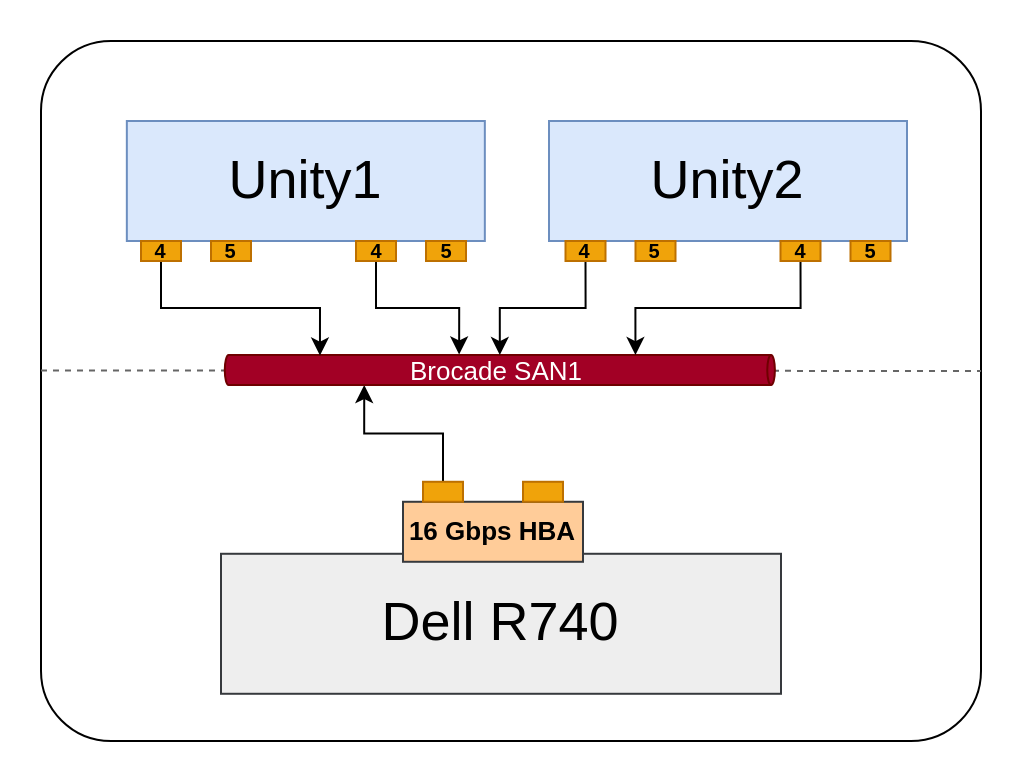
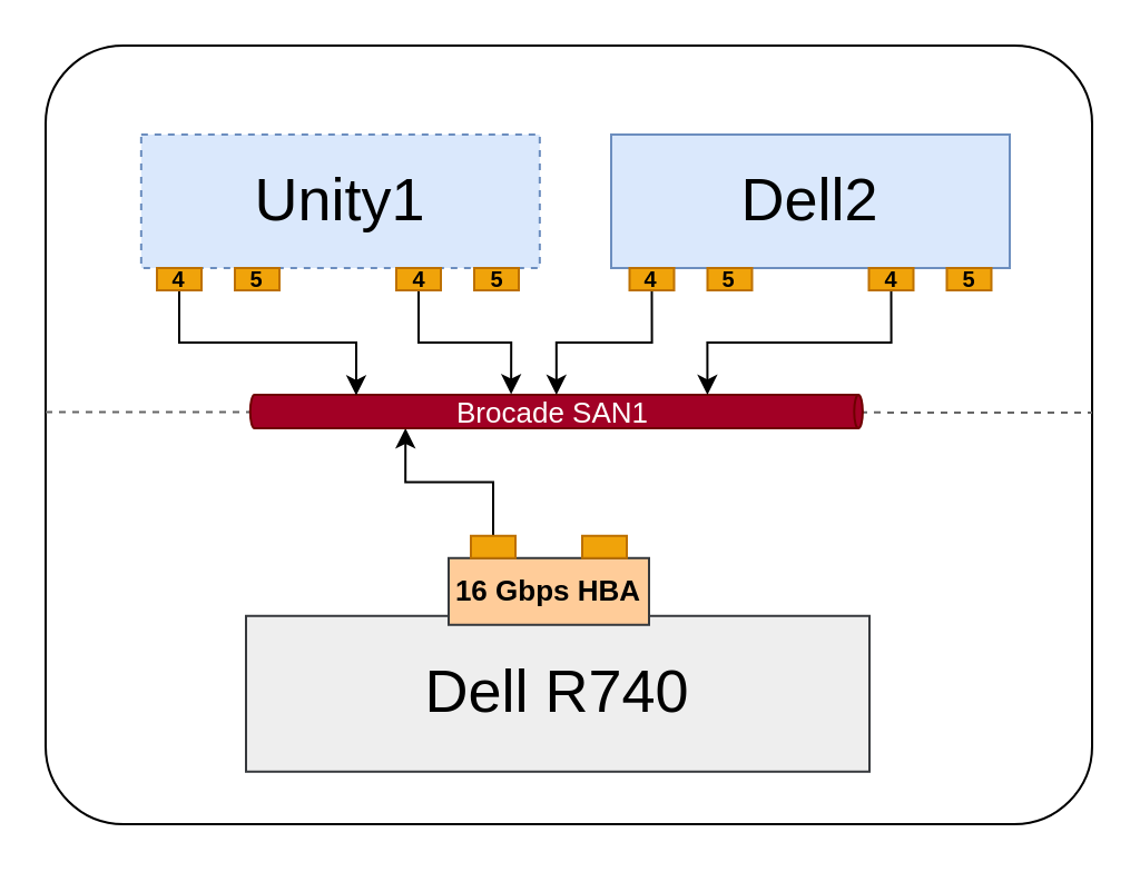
- <mxCell id="11" value="&lt;font style=&quot;font-size: 27px&quot;&gt;Unity1&lt;/font&gt;" style="rounded=0;whiteSpace=wrap;html=1;fillColor=#dae8fc;strokeColor=#6c8ebf;" vertex="1" parent="1"><mxGeometry x="62.92" y="60" width="179" height="60" as="geometry" /></mxCell>
+ <mxCell id="11" value="&lt;font style=&quot;font-size: 27px&quot;&gt;Unity1&lt;/font&gt;" style="rounded=0;whiteSpace=wrap;html=1;fillColor=#dae8fc;strokeColor=#6c8ebf;dashed=1;" vertex="1" parent="1"><mxGeometry x="62.92" y="60" width="179" height="60" as="geometry" /></mxCell>
- <mxCell id="10" value="&lt;font style=&quot;font-size: 27px&quot;&gt;Unity2&lt;/font&gt;" style="rounded=0;whiteSpace=wrap;html=1;fillColor=#dae8fc;strokeColor=#6c8ebf;" vertex="1" parent="1"><mxGeometry x="274" y="60" width="179" height="60" as="geometry" /></mxCell>
+ <mxCell id="10" value="&lt;font style=&quot;font-size: 27px&quot;&gt;Dell2&lt;/font&gt;" style="rounded=0;whiteSpace=wrap;html=1;fillColor=#dae8fc;strokeColor=#6c8ebf;" vertex="1" parent="1"><mxGeometry x="274" y="60" width="179" height="60" as="geometry" /></mxCell>
